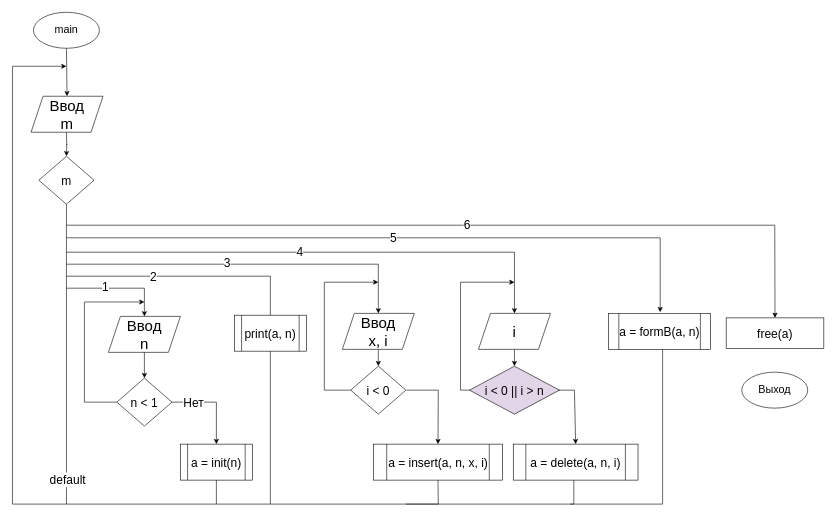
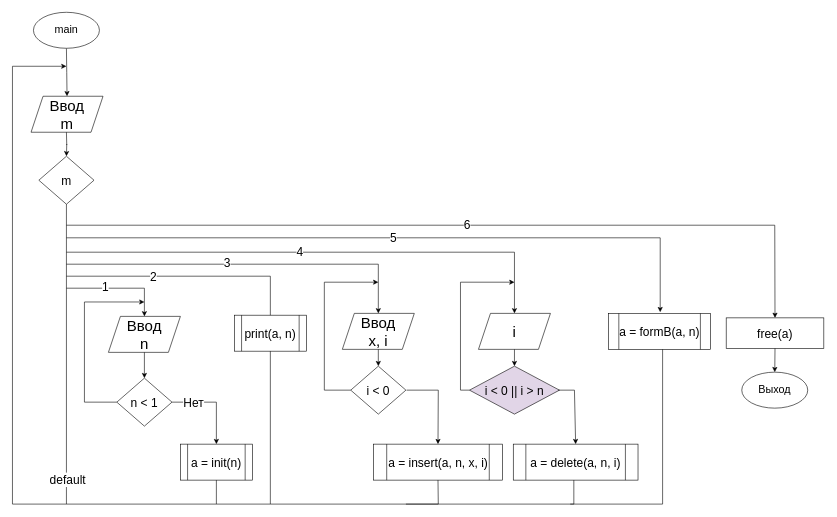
+ <mxCell id="48" value="" style="endArrow=classic;html=1;rounded=0;exitX=0.5;exitY=1;exitDx=0;exitDy=0;entryX=0.5;entryY=0;entryDx=0;entryDy=0;" edge="1" parent="1" source="46" target="47"><mxGeometry width="50" height="50" relative="1" as="geometry"><mxPoint x="1260" y="570" as="sourcePoint" /><mxPoint x="1310" y="520" as="targetPoint" /></mxGeometry></mxCell>
